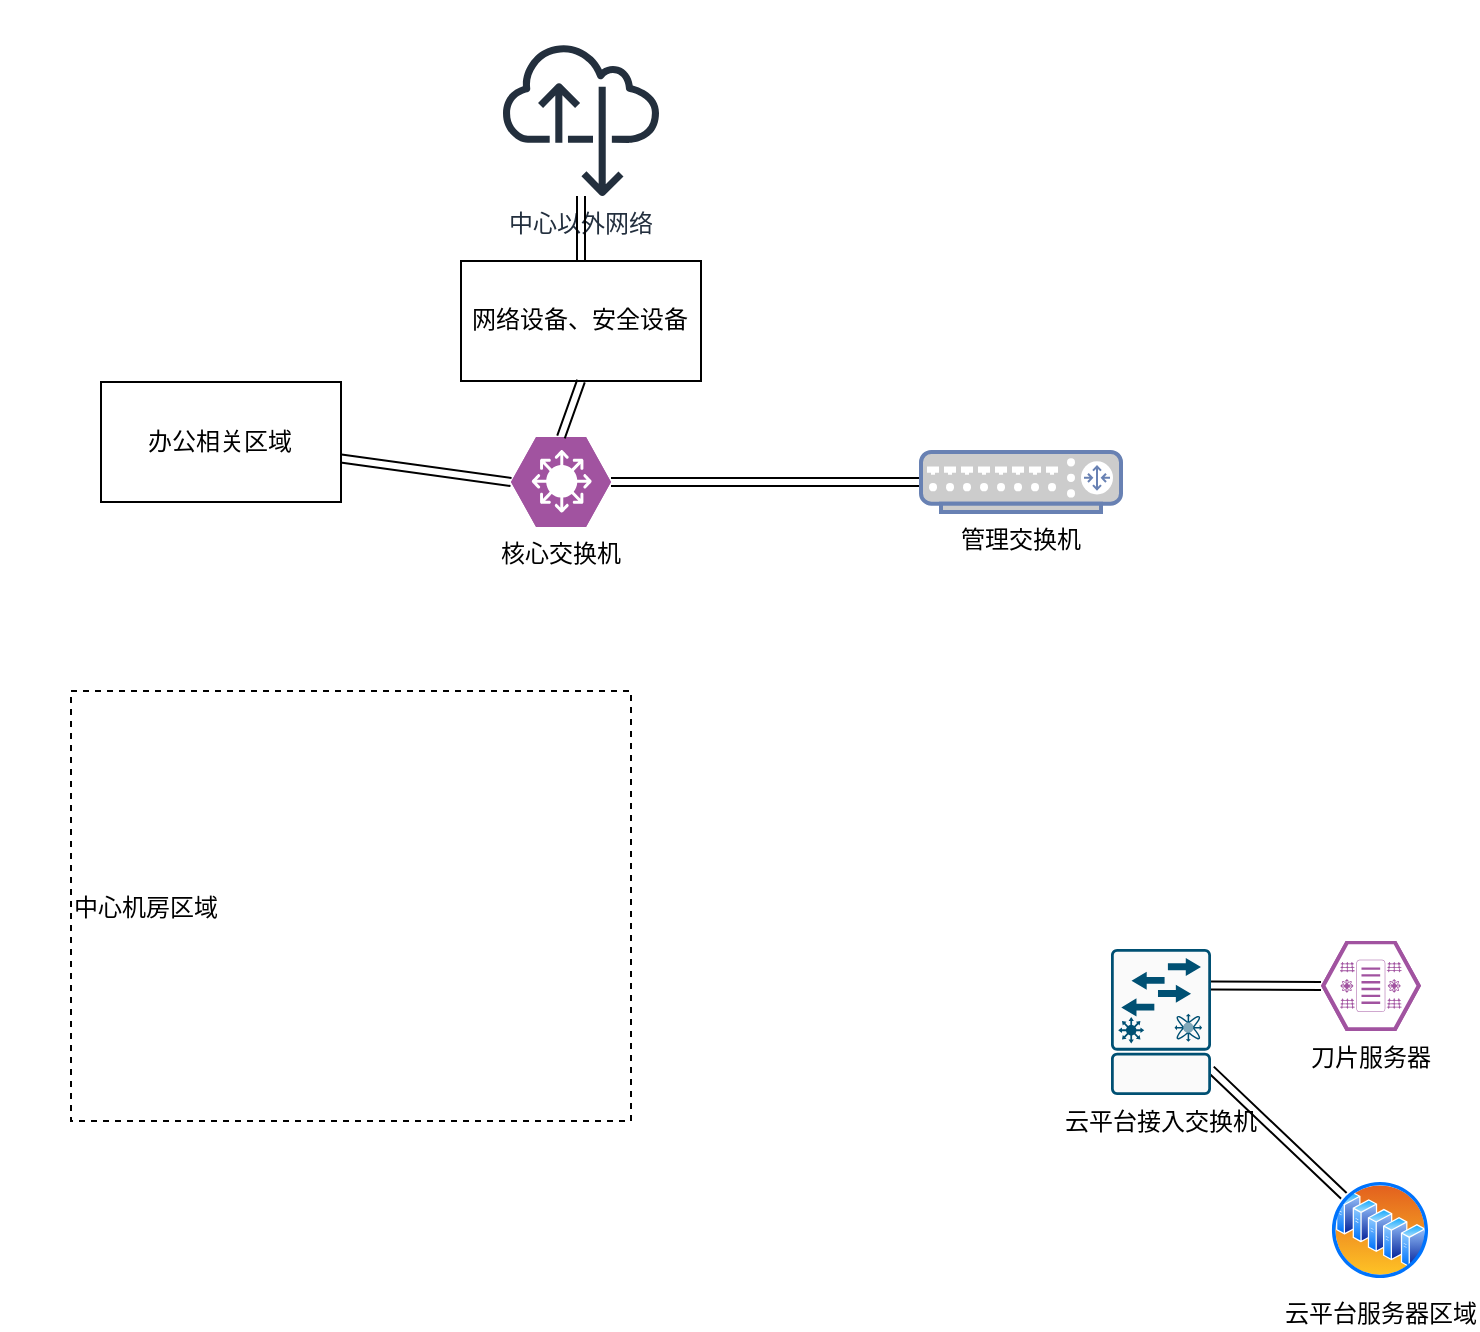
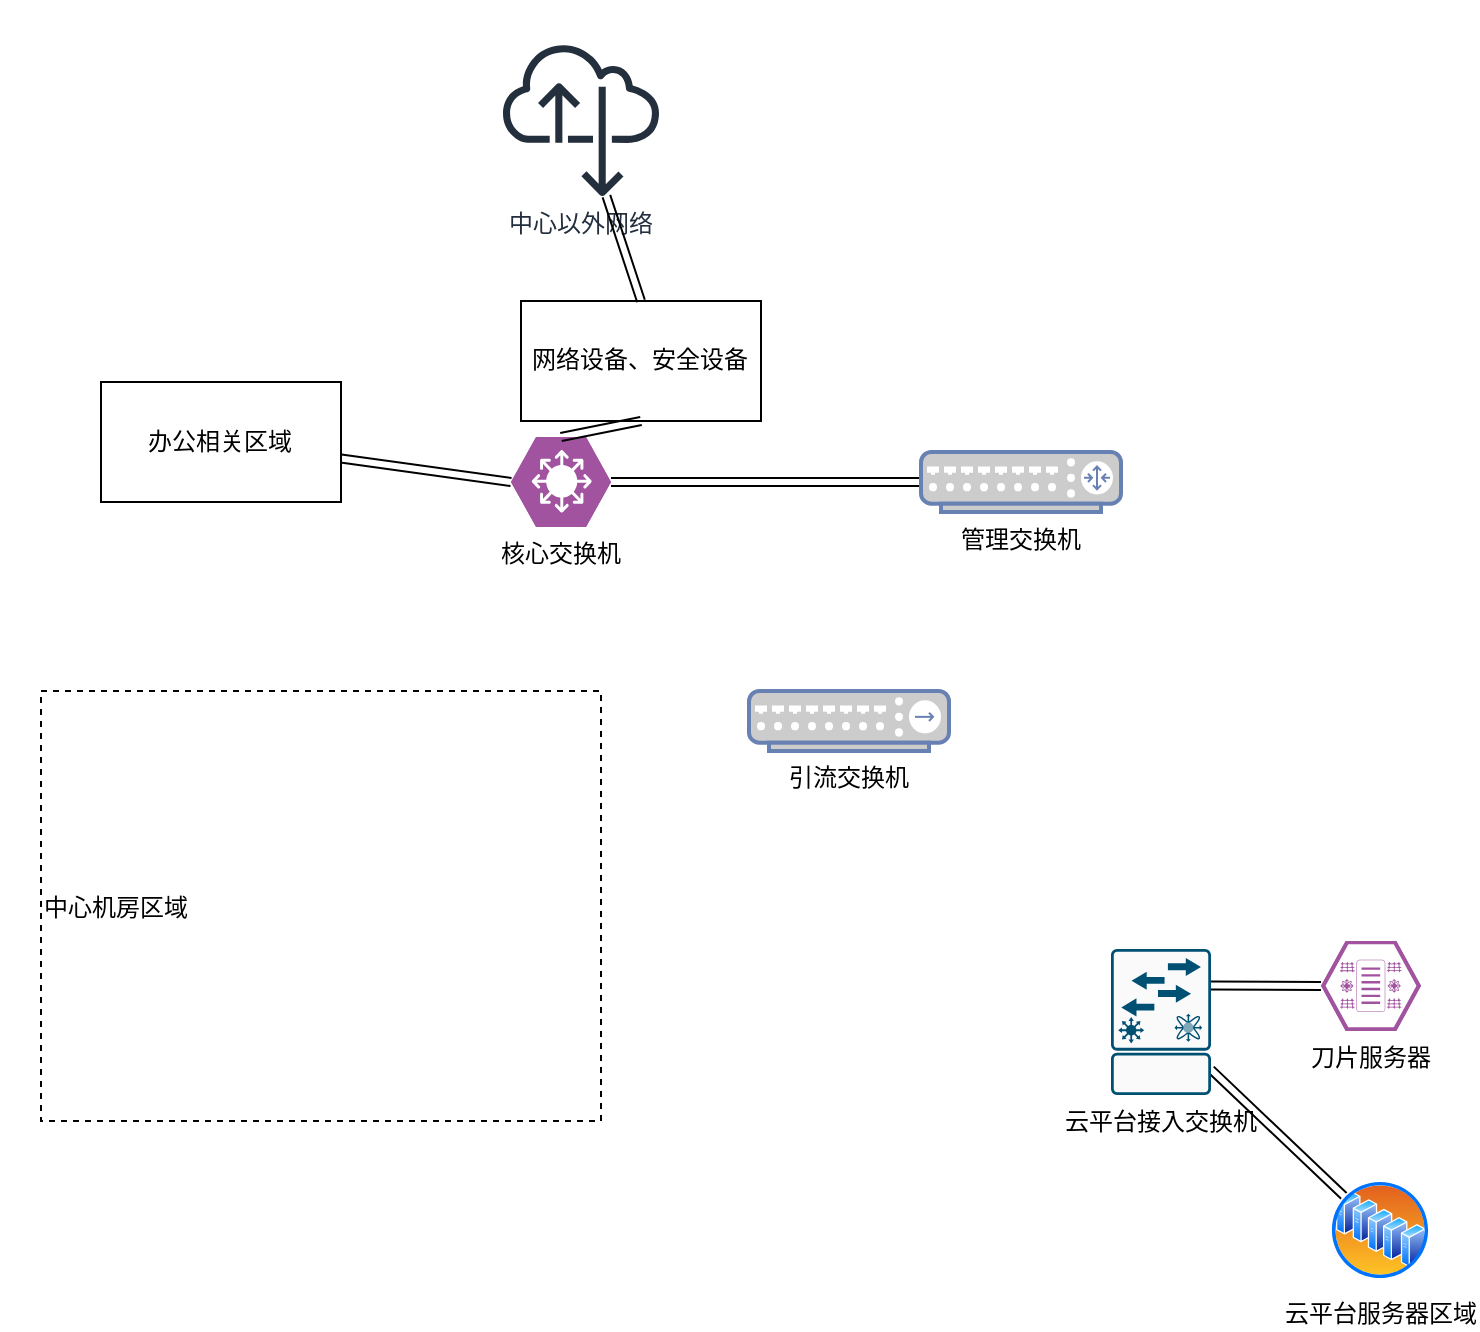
- <mxCell id="7" value="网络设备、安全设备" style="rounded=0;whiteSpace=wrap;html=1;" vertex="1" parent="1"><mxGeometry x="230" y="130" width="120" height="60" as="geometry" /></mxCell>
+ <mxCell id="7" value="网络设备、安全设备" style="rounded=0;whiteSpace=wrap;html=1;" vertex="1" parent="1"><mxGeometry x="260" y="150" width="120" height="60" as="geometry" /></mxCell>
+ <mxCell id="10" value="&lt;font color=&quot;#000000&quot;&gt;引流交换机&lt;/font&gt;" style="fontColor=#0066CC;verticalAlign=top;verticalLabelPosition=bottom;labelPosition=center;align=center;html=1;outlineConnect=0;fillColor=#CCCCCC;strokeColor=#6881B3;gradientColor=none;gradientDirection=north;strokeWidth=2;shape=mxgraph.networks.hub;" vertex="1" parent="1"><mxGeometry x="374" y="345" width="100" height="30" as="geometry" /></mxCell>
- <mxCell id="17" value="&lt;p align=&quot;left&quot; style=&quot;line-height: 100%; padding-top: 0px; margin-top: 0px; margin-bottom: 0px; padding-bottom: 0px; padding-right: 0px;&quot;&gt;&lt;font face=&quot;Times New Roman&quot;&gt;中心机房区域&lt;/font&gt;&lt;/p&gt;" style="rounded=0;whiteSpace=wrap;html=1;dashed=1;align=left;" vertex="1" parent="1"><mxGeometry x="35" y="345" width="280" height="215" as="geometry" /></mxCell>
+ <mxCell id="17" value="&lt;p align=&quot;left&quot; style=&quot;line-height: 100%; padding-top: 0px; margin-top: 0px; margin-bottom: 0px; padding-bottom: 0px; padding-right: 0px;&quot;&gt;&lt;font face=&quot;Times New Roman&quot;&gt;中心机房区域&lt;/font&gt;&lt;/p&gt;" style="rounded=0;whiteSpace=wrap;html=1;dashed=1;align=left;" vertex="1" parent="1"><mxGeometry x="20" y="345" width="280" height="215" as="geometry" /></mxCell>
